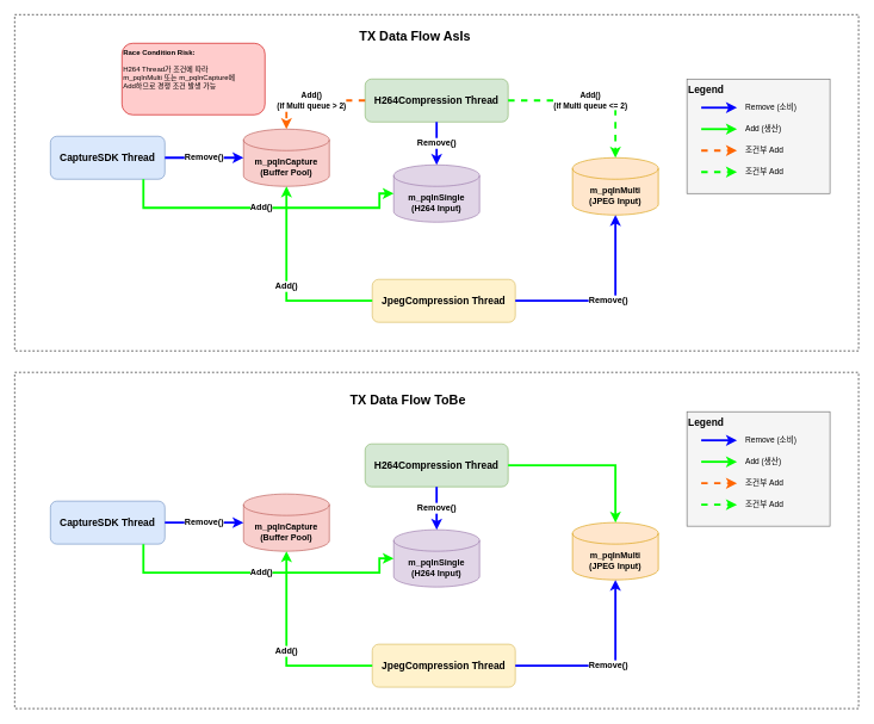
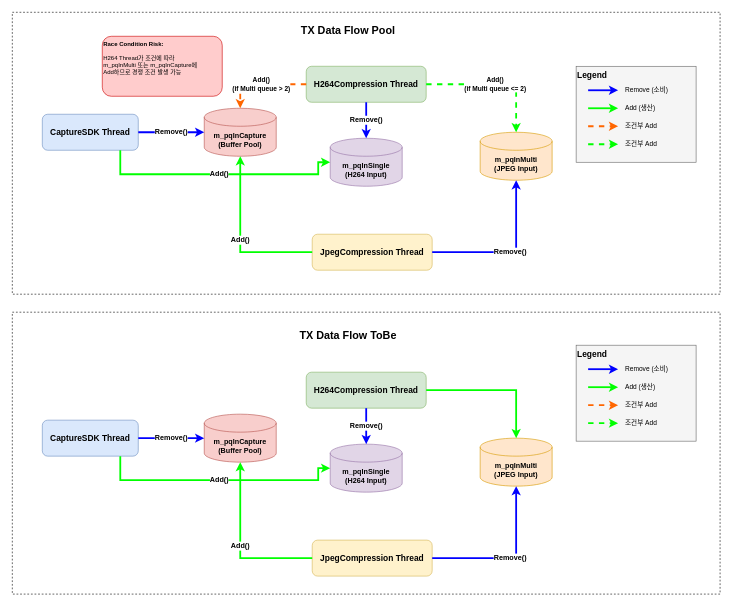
- <mxCell id="26" value="TX Data Flow AsIs" style="text;html=1;strokeColor=none;fillColor=none;align=center;verticalAlign=middle;whiteSpace=wrap;rounded=0;fontSize=18;fontStyle=1" vertex="1" parent="1"><mxGeometry x="360" y="30" width="440" height="40" as="geometry" /></mxCell>
+ <mxCell id="26" value="TX Data Flow Pool" style="text;html=1;strokeColor=none;fillColor=none;align=center;verticalAlign=middle;whiteSpace=wrap;rounded=0;fontSize=18;fontStyle=1" vertex="1" parent="1"><mxGeometry x="360" y="30" width="440" height="40" as="geometry" /></mxCell>
- <mxCell id="40" value="TX Data Flow ToBe" style="text;html=1;strokeColor=none;fillColor=none;align=center;verticalAlign=middle;whiteSpace=wrap;rounded=0;fontSize=18;fontStyle=1" vertex="1" parent="1"><mxGeometry x="350" y="540" width="440" height="40" as="geometry" /></mxCell>
+ <mxCell id="40" value="TX Data Flow ToBe" style="text;html=1;strokeColor=none;fillColor=none;align=center;verticalAlign=middle;whiteSpace=wrap;rounded=0;fontSize=18;fontStyle=1" vertex="1" parent="1"><mxGeometry x="360" y="540" width="440" height="40" as="geometry" /></mxCell>
